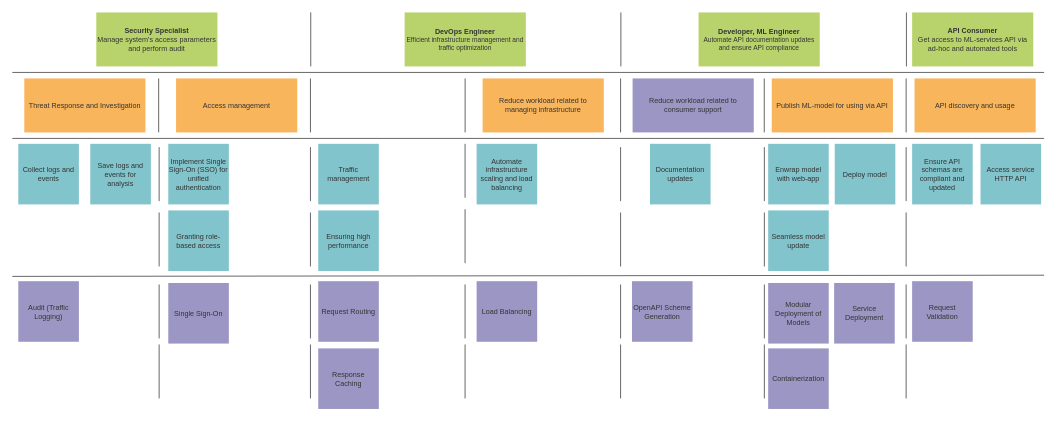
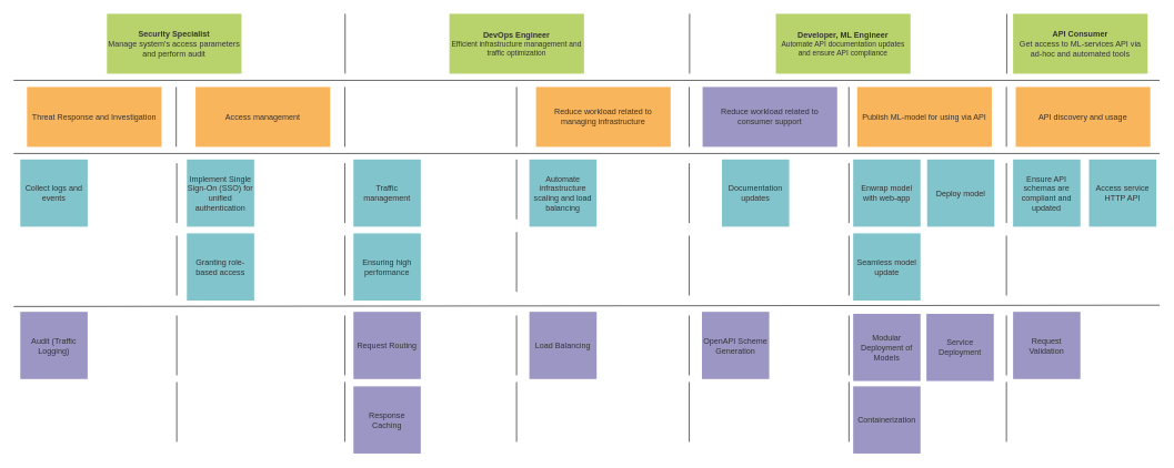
- <mxCell id="58" value="Save logs and events for analysis" style="rounded=0;whiteSpace=wrap;html=1;strokeColor=none;strokeWidth=3;fillColor=#82C4CC;fontSize=12;fontColor=#333333;aspect=fixed;direction=south;" vertex="1" parent="1"><mxGeometry x="150" y="239" width="101" height="101" as="geometry" /></mxCell>
- <mxCell id="30" value="Single Sign-On" style="rounded=0;whiteSpace=wrap;html=1;strokeColor=none;strokeWidth=3;fillColor=#9C96C4;fontSize=12;fontColor=#333333;aspect=fixed;direction=south;align=center;verticalAlign=middle;fontFamily=Helvetica;gradientColor=none;" parent="1" vertex="1"><mxGeometry x="280" y="471" width="101" height="101" as="geometry" /></mxCell>
